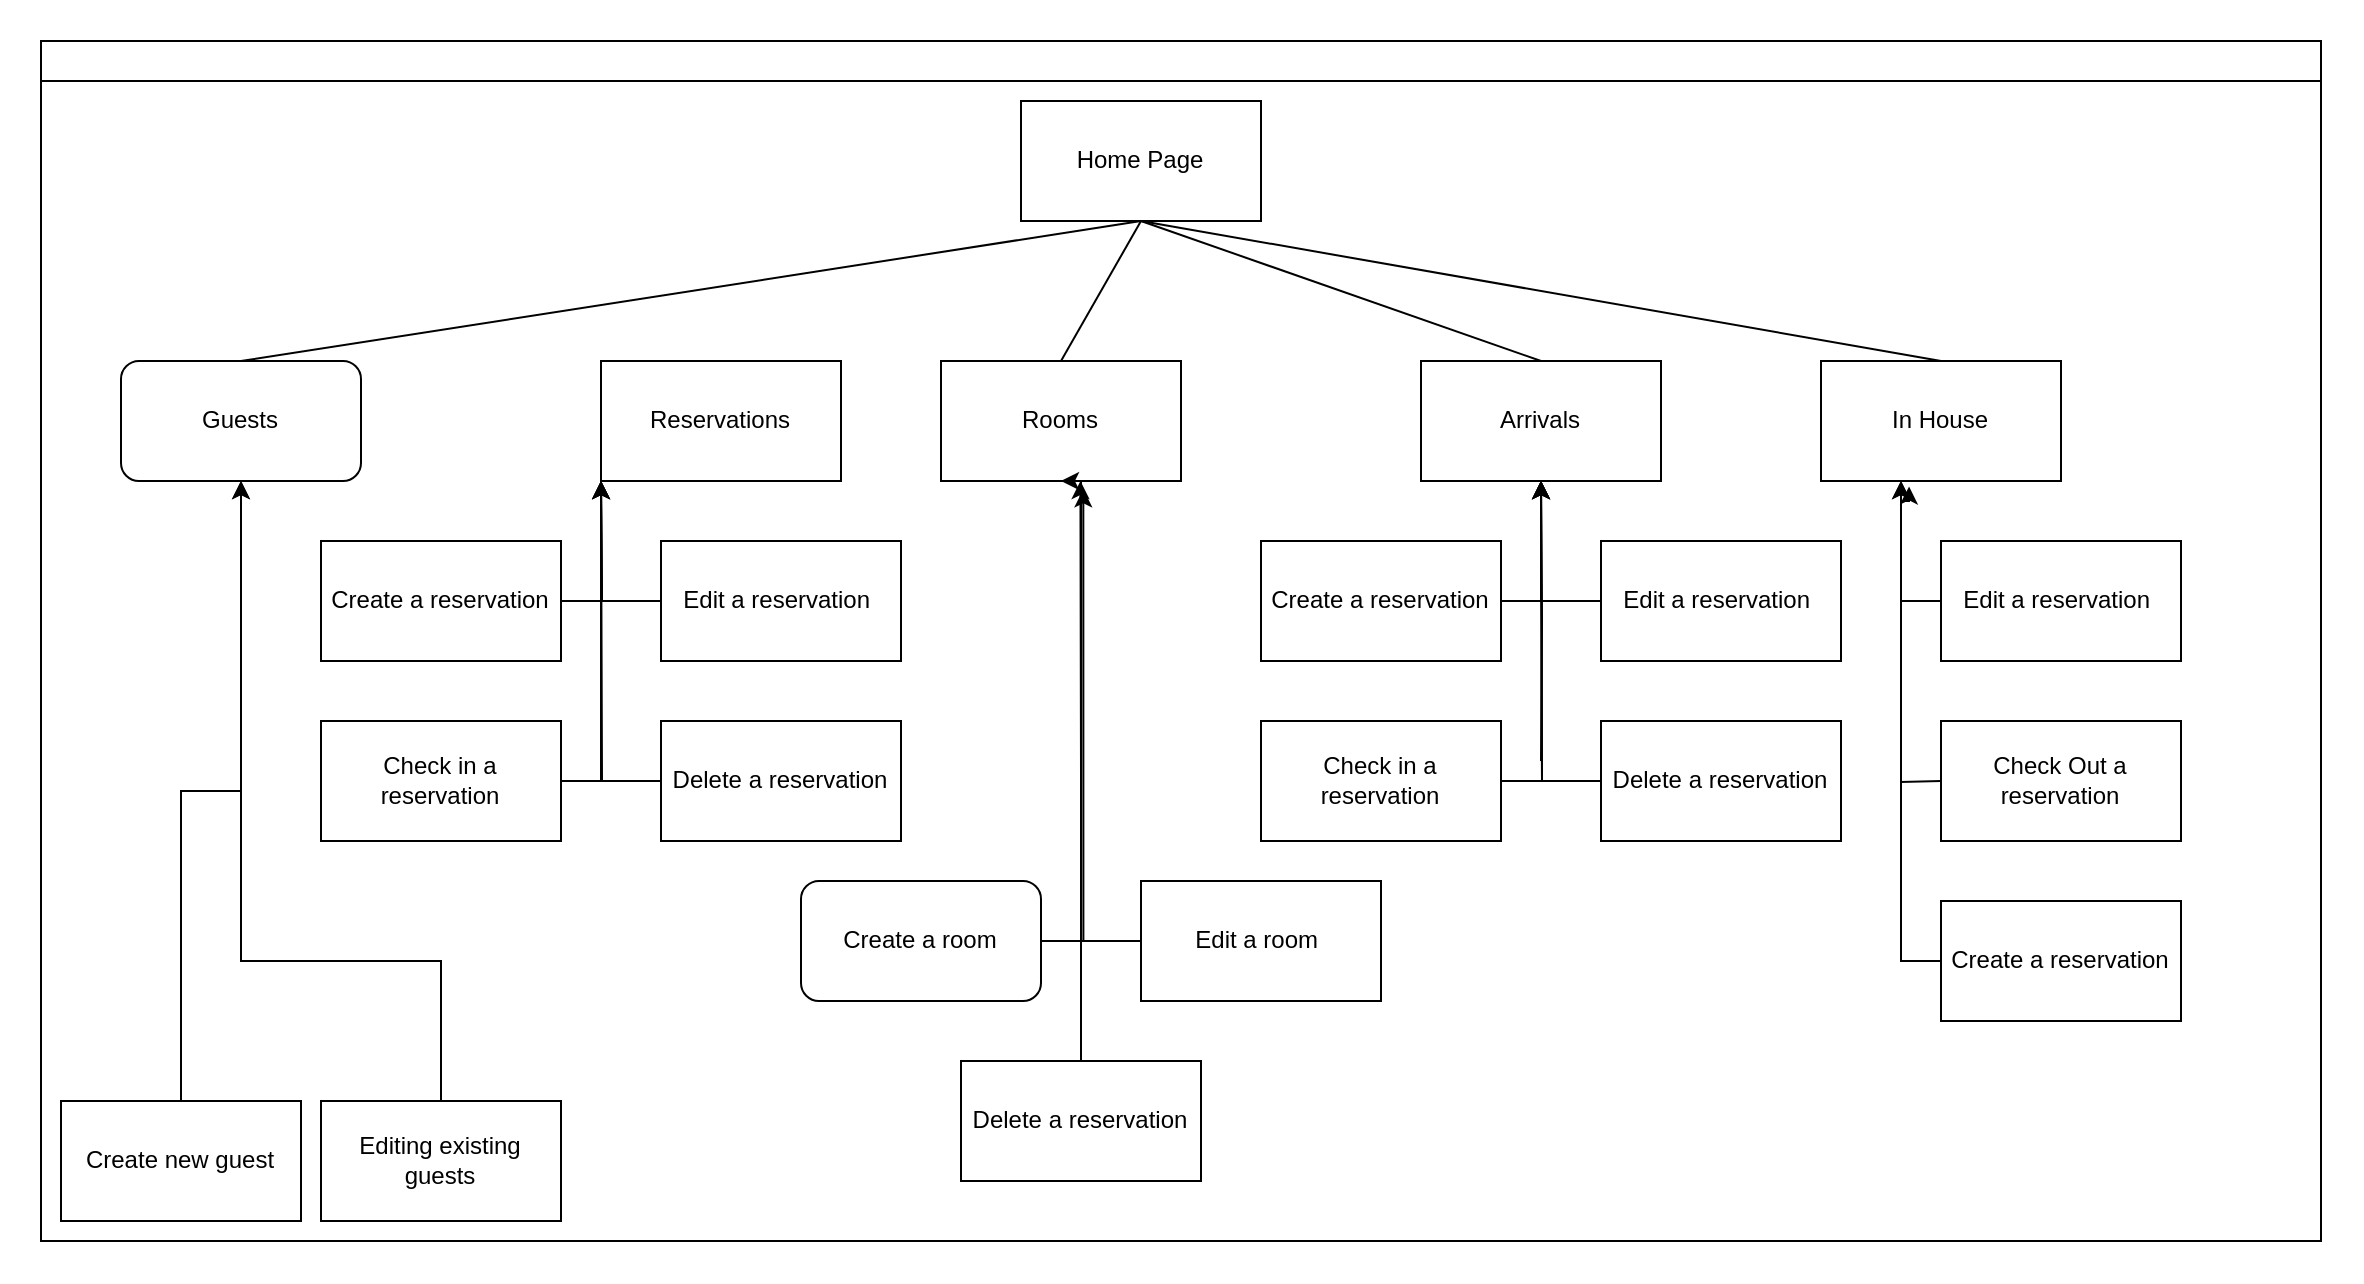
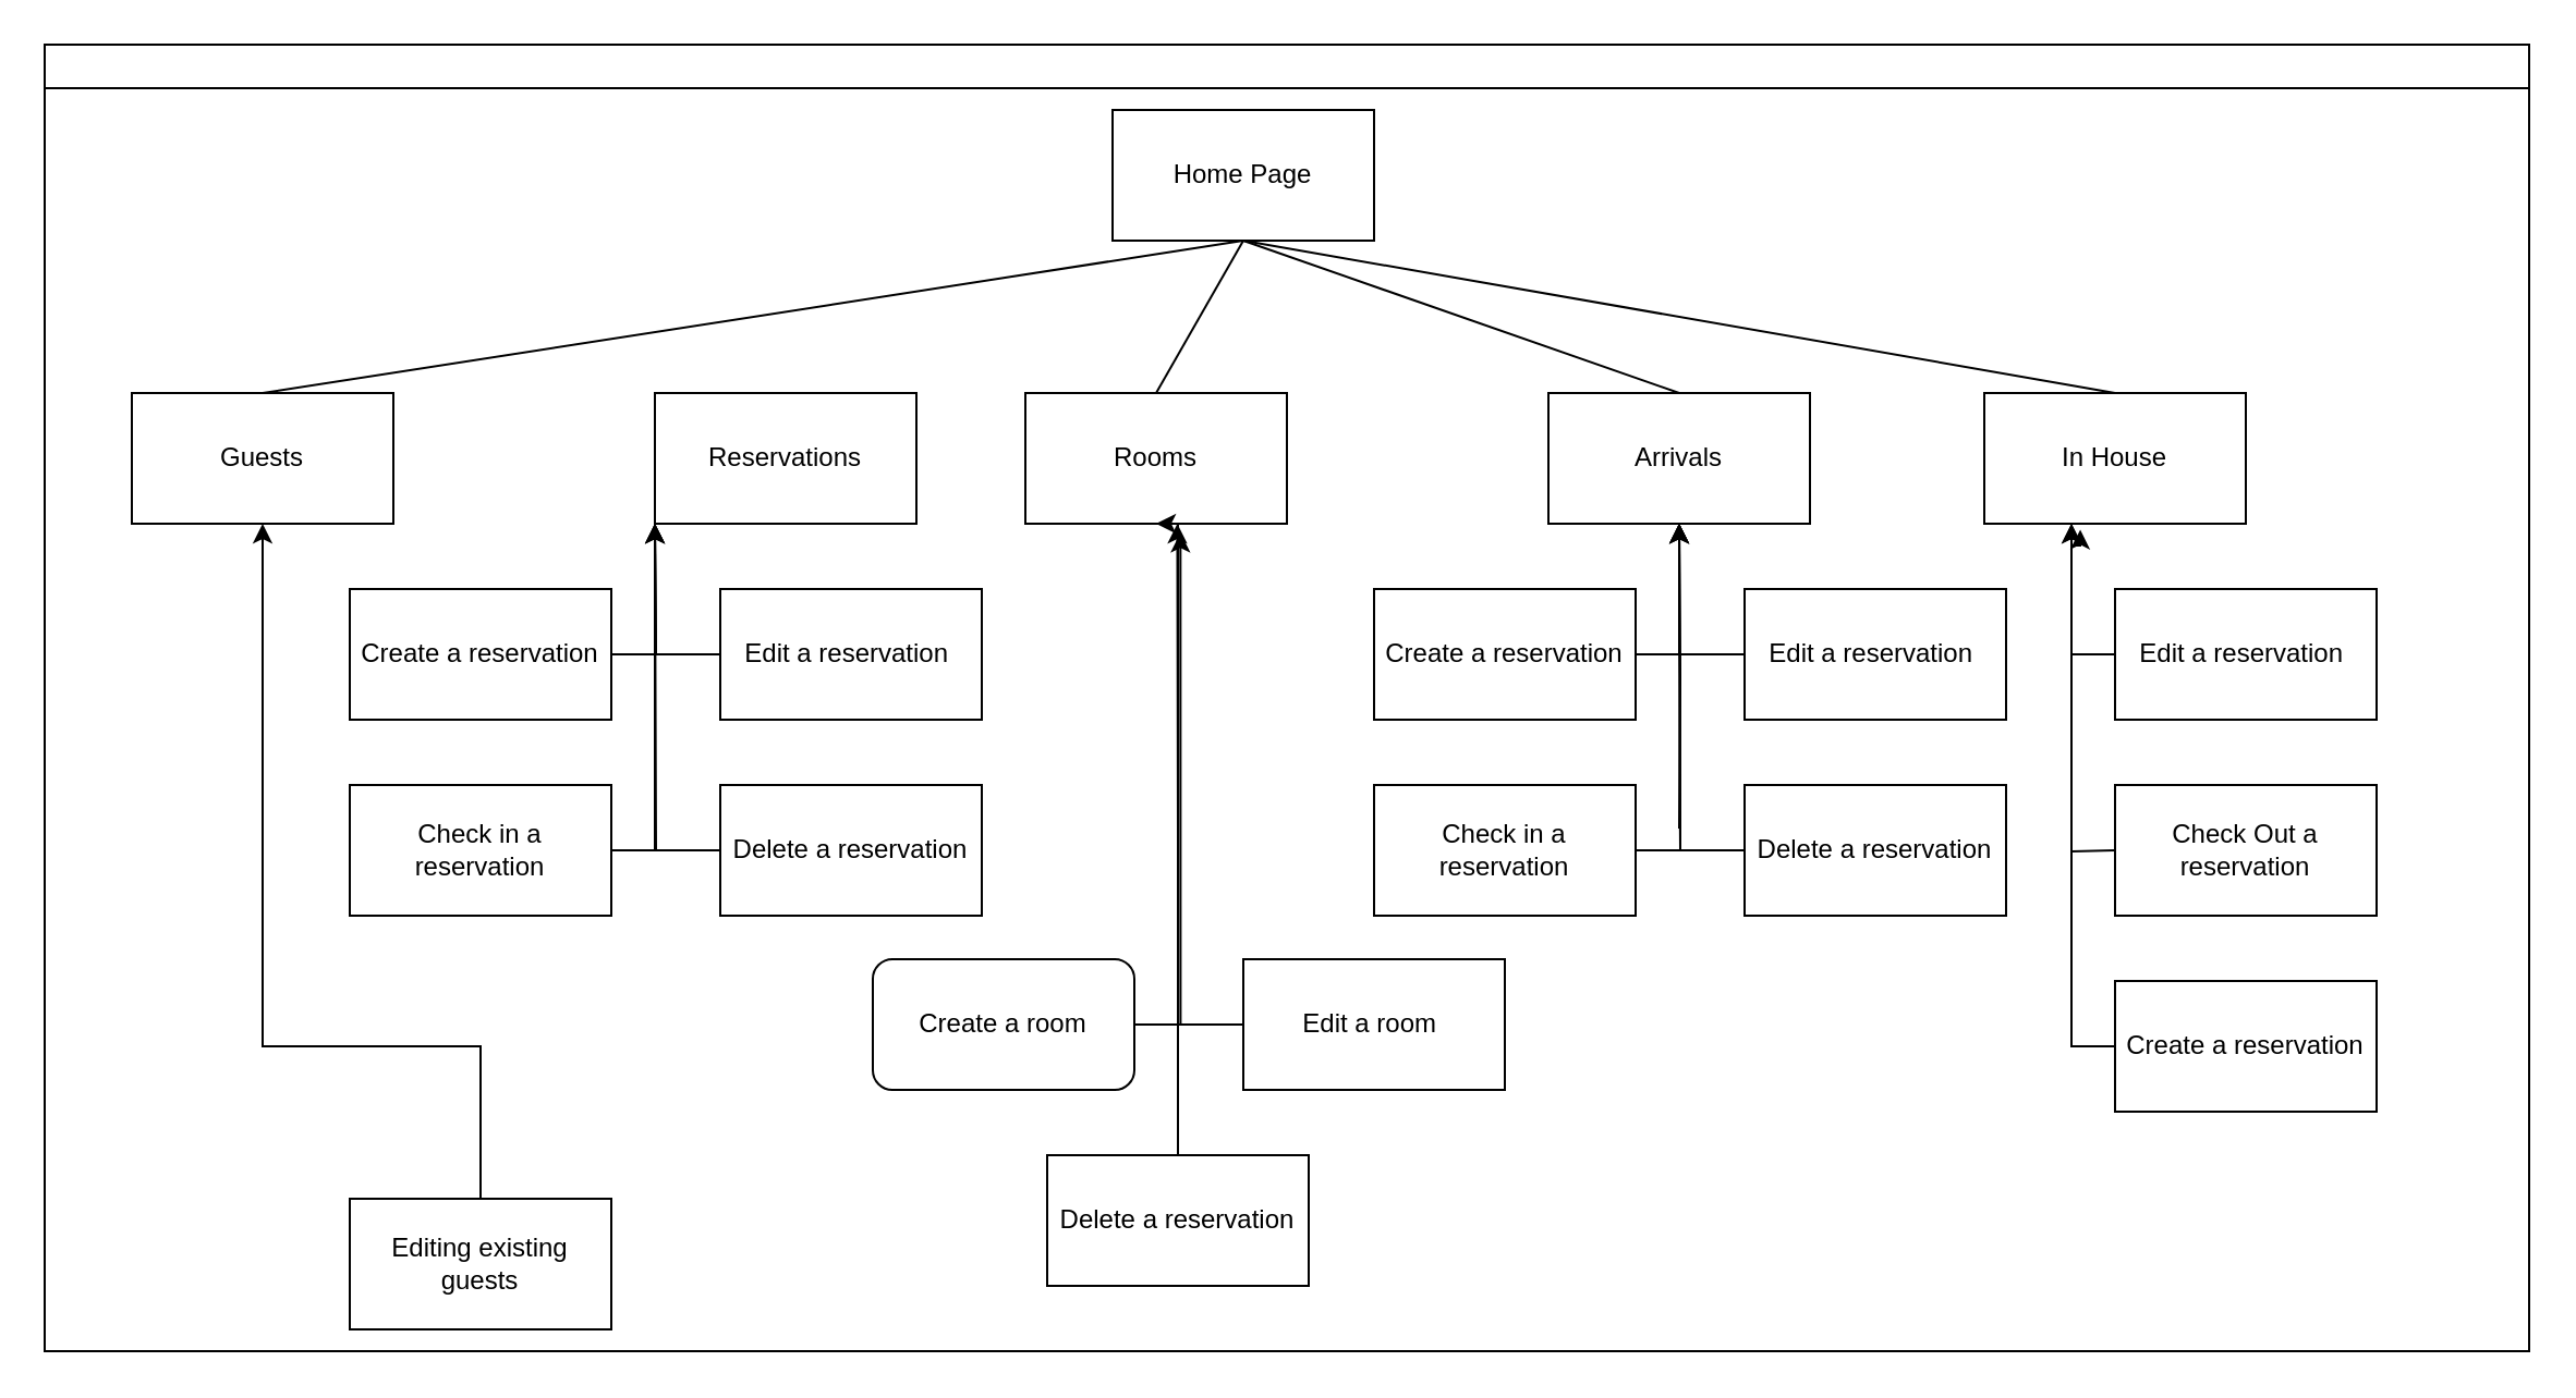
- <mxCell id="4" value="Guests" style="whiteSpace=wrap;html=1;rounded=1;" vertex="1" parent="2"><mxGeometry x="40" y="160" width="120" height="60" as="geometry" /></mxCell>
+ <mxCell id="4" value="Guests" style="rounded=0;whiteSpace=wrap;html=1;" vertex="1" parent="2"><mxGeometry x="40" y="160" width="120" height="60" as="geometry" /></mxCell>
- <mxCell id="12" style="edgeStyle=orthogonalEdgeStyle;rounded=0;orthogonalLoop=1;jettySize=auto;html=1;exitX=0.5;exitY=0;exitDx=0;exitDy=0;entryX=0.5;entryY=1;entryDx=0;entryDy=0;" edge="1" parent="2" source="13" target="4"><mxGeometry relative="1" as="geometry" /></mxCell>
- <mxCell id="13" value="Create new guest" style="rounded=0;whiteSpace=wrap;html=1;" vertex="1" parent="2"><mxGeometry x="10" y="530" width="120" height="60" as="geometry" /></mxCell>
